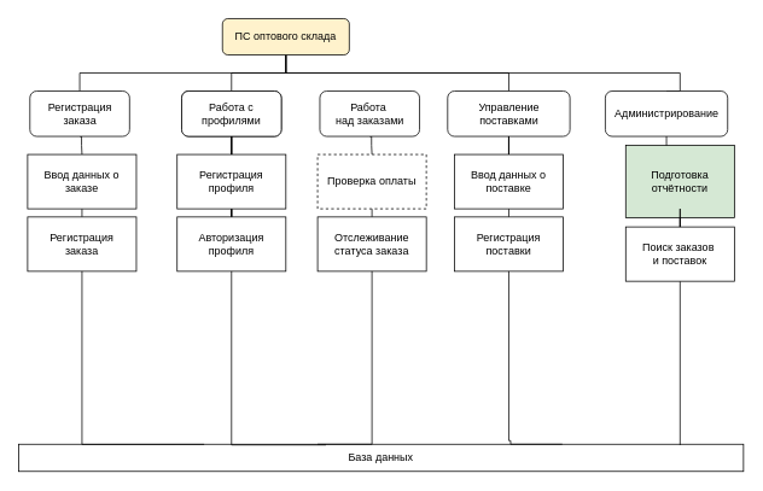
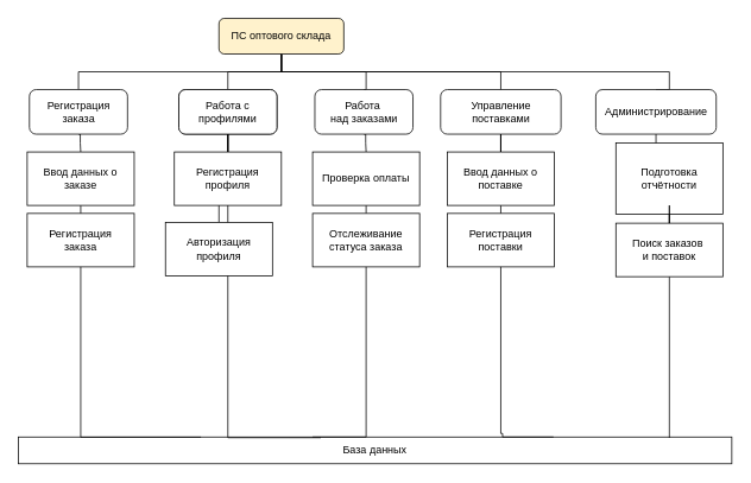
+ <mxCell id="3" style="edgeStyle=orthogonalEdgeStyle;rounded=0;orthogonalLoop=1;jettySize=auto;html=1;entryX=0.5;entryY=0;entryDx=0;entryDy=0;endArrow=none;endFill=0;" parent="1" source="7" target="13" edge="1"><mxGeometry relative="1" as="geometry"><Array as="points"><mxPoint x="315" y="80" /><mxPoint x="410" y="80" /><mxPoint x="410" y="100" /></Array></mxGeometry></mxCell>
- <mxCell id="18" value="Проверка оплаты" style="rounded=0;whiteSpace=wrap;html=1;dashed=1;" parent="1" vertex="1"><mxGeometry x="350" y="170" width="120" height="60" as="geometry" /></mxCell>
+ <mxCell id="18" value="Проверка оплаты" style="rounded=0;whiteSpace=wrap;html=1;" parent="1" vertex="1"><mxGeometry x="350" y="170" width="120" height="60" as="geometry" /></mxCell>
- <mxCell id="16" value="Подготовка отчётности" style="rounded=0;whiteSpace=wrap;html=1;fillColor=#d5e8d4;" parent="1" vertex="1"><mxGeometry x="690" y="160" width="120" height="80" as="geometry" /></mxCell>
+ <mxCell id="16" value="Подготовка отчётности" style="rounded=0;whiteSpace=wrap;html=1;" parent="1" vertex="1"><mxGeometry x="690" y="160" width="120" height="80" as="geometry" /></mxCell>
- <mxCell id="37" value="Авторизация профиля" style="rounded=0;whiteSpace=wrap;html=1;" parent="1" vertex="1"><mxGeometry x="195" y="239" width="120" height="60" as="geometry" /></mxCell>
+ <mxCell id="37" value="Авторизация профиля" style="rounded=0;whiteSpace=wrap;html=1;" parent="1" vertex="1"><mxGeometry x="185" y="249" width="120" height="60" as="geometry" /></mxCell>
